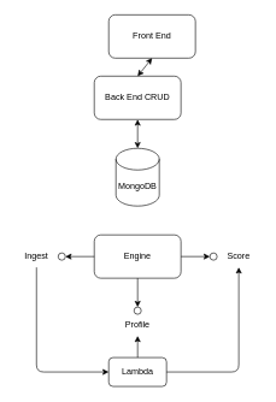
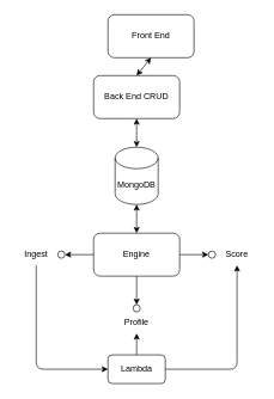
+ <mxCell id="21" value="" style="endArrow=classic;startArrow=classic;html=1;rounded=1;entryX=0.5;entryY=0;entryDx=0;entryDy=0;exitX=0.5;exitY=1;exitDx=0;exitDy=0;exitPerimeter=0;" edge="1" parent="1" source="16" target="5"><mxGeometry width="50" height="50" relative="1" as="geometry"><mxPoint x="210" y="225" as="sourcePoint" /><mxPoint x="210" y="185" as="targetPoint" /></mxGeometry></mxCell>
